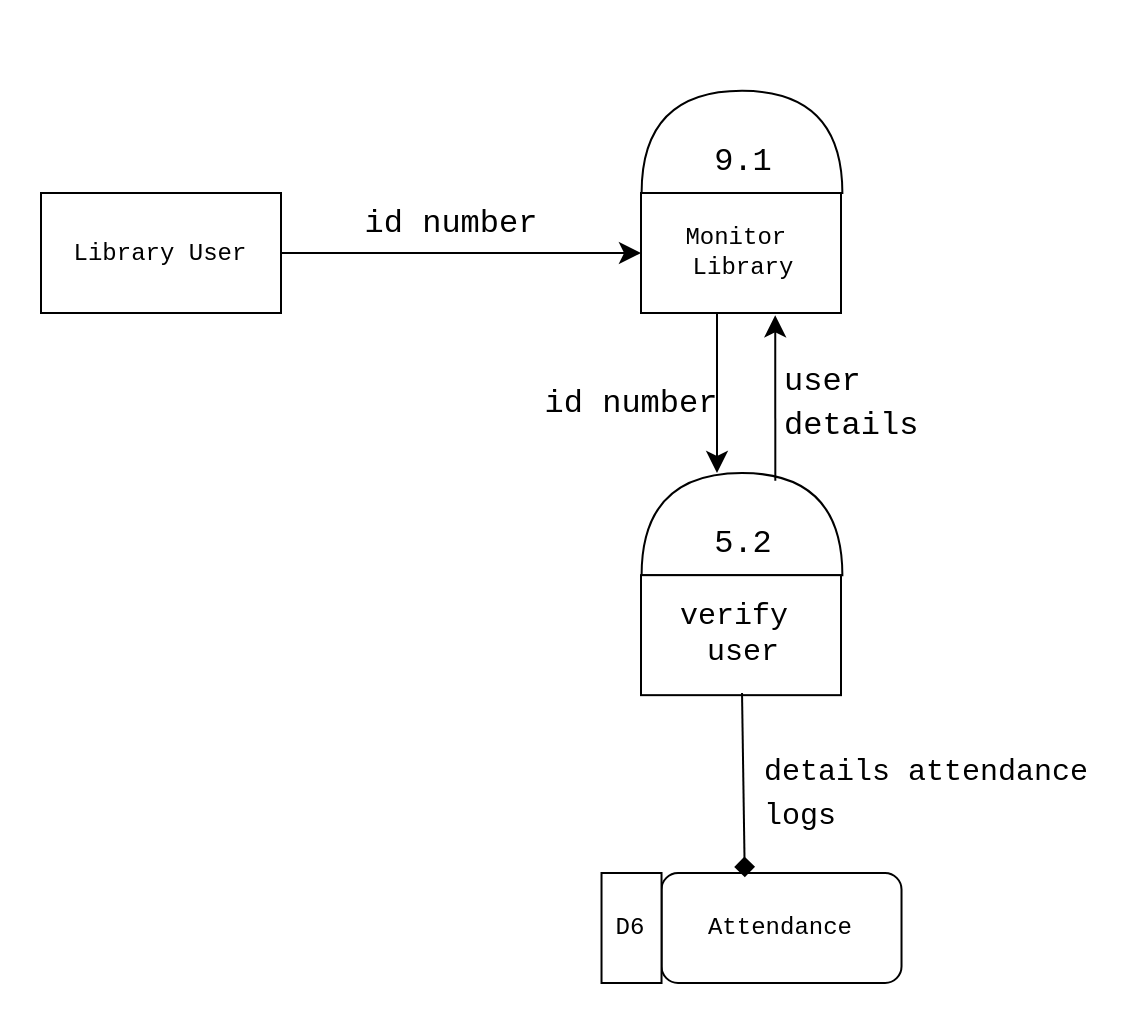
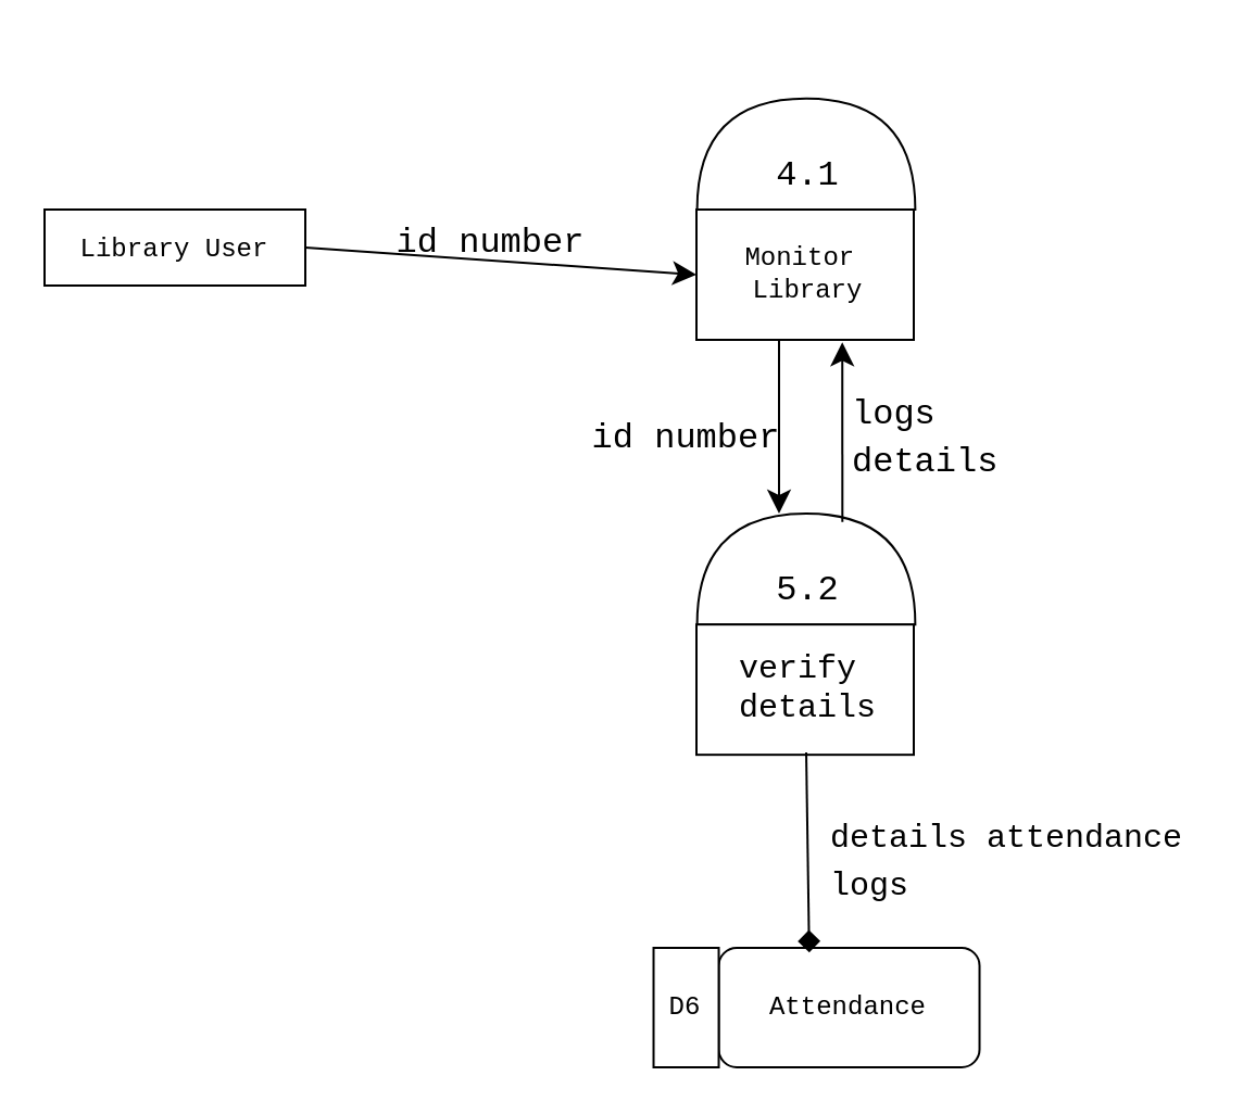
- <mxCell id="11" value="9.1" style="text;html=1;align=center;verticalAlign=middle;resizable=0;points=[];autosize=1;strokeColor=none;fillColor=none;fontSize=16;fontFamily=Courier New;" vertex="1" parent="8"><mxGeometry x="25.51" width="50" height="30" as="geometry" /></mxCell>
+ <mxCell id="11" value="4.1" style="text;html=1;align=center;verticalAlign=middle;resizable=0;points=[];autosize=1;strokeColor=none;fillColor=none;fontSize=16;fontFamily=Courier New;" vertex="1" parent="8"><mxGeometry x="25.51" width="50" height="30" as="geometry" /></mxCell>
- <mxCell id="5" value="&lt;font face=&quot;Courier New&quot;&gt;Library User&lt;/font&gt;" style="rounded=0;whiteSpace=wrap;html=1;" vertex="1" parent="1"><mxGeometry x="20" y="96" width="120" height="60" as="geometry" /></mxCell>
+ <mxCell id="5" value="&lt;font face=&quot;Courier New&quot;&gt;Library User&lt;/font&gt;" style="rounded=0;whiteSpace=wrap;html=1;" vertex="1" parent="1"><mxGeometry x="20" y="96" width="120" height="35" as="geometry" /></mxCell>
- <mxCell id="27" value="&lt;font face=&quot;Courier New&quot;&gt;user&amp;nbsp;&lt;/font&gt;&lt;div&gt;&lt;span style=&quot;font-family: &amp;quot;Courier New&amp;quot;; background-color: initial;&quot;&gt;details&lt;/span&gt;&lt;/div&gt;" style="text;html=1;align=left;verticalAlign=middle;resizable=0;points=[];autosize=1;strokeColor=none;fillColor=none;fontSize=16;" vertex="1" parent="1"><mxGeometry x="390" y="171" width="90" height="60" as="geometry" /></mxCell>
+ <mxCell id="27" value="&lt;font face=&quot;Courier New&quot;&gt;logs&amp;nbsp;&lt;/font&gt;&lt;div&gt;&lt;span style=&quot;font-family: &amp;quot;Courier New&amp;quot;; background-color: initial;&quot;&gt;details&lt;/span&gt;&lt;/div&gt;" style="text;html=1;align=left;verticalAlign=middle;resizable=0;points=[];autosize=1;strokeColor=none;fillColor=none;fontSize=16;" vertex="1" parent="1"><mxGeometry x="390" y="171" width="90" height="60" as="geometry" /></mxCell>
- <mxCell id="20" value="&lt;div style=&quot;font-size: 15px;&quot;&gt;verify&amp;nbsp;&lt;/div&gt;&lt;div style=&quot;font-size: 15px;&quot;&gt;user&lt;/div&gt;" style="text;html=1;align=center;verticalAlign=middle;resizable=0;points=[];autosize=1;strokeColor=none;fillColor=none;fontSize=16;fontFamily=Courier New;" vertex="1" parent="16"><mxGeometry x="5.51" y="35" width="90" height="50" as="geometry" /></mxCell>
+ <mxCell id="20" value="&lt;div style=&quot;font-size: 15px;&quot;&gt;verify&amp;nbsp;&lt;/div&gt;&lt;div style=&quot;font-size: 15px;&quot;&gt;details&lt;/div&gt;" style="text;html=1;align=center;verticalAlign=middle;resizable=0;points=[];autosize=1;strokeColor=none;fillColor=none;fontSize=16;fontFamily=Courier New;" vertex="1" parent="16"><mxGeometry x="5.51" y="35" width="90" height="50" as="geometry" /></mxCell>
